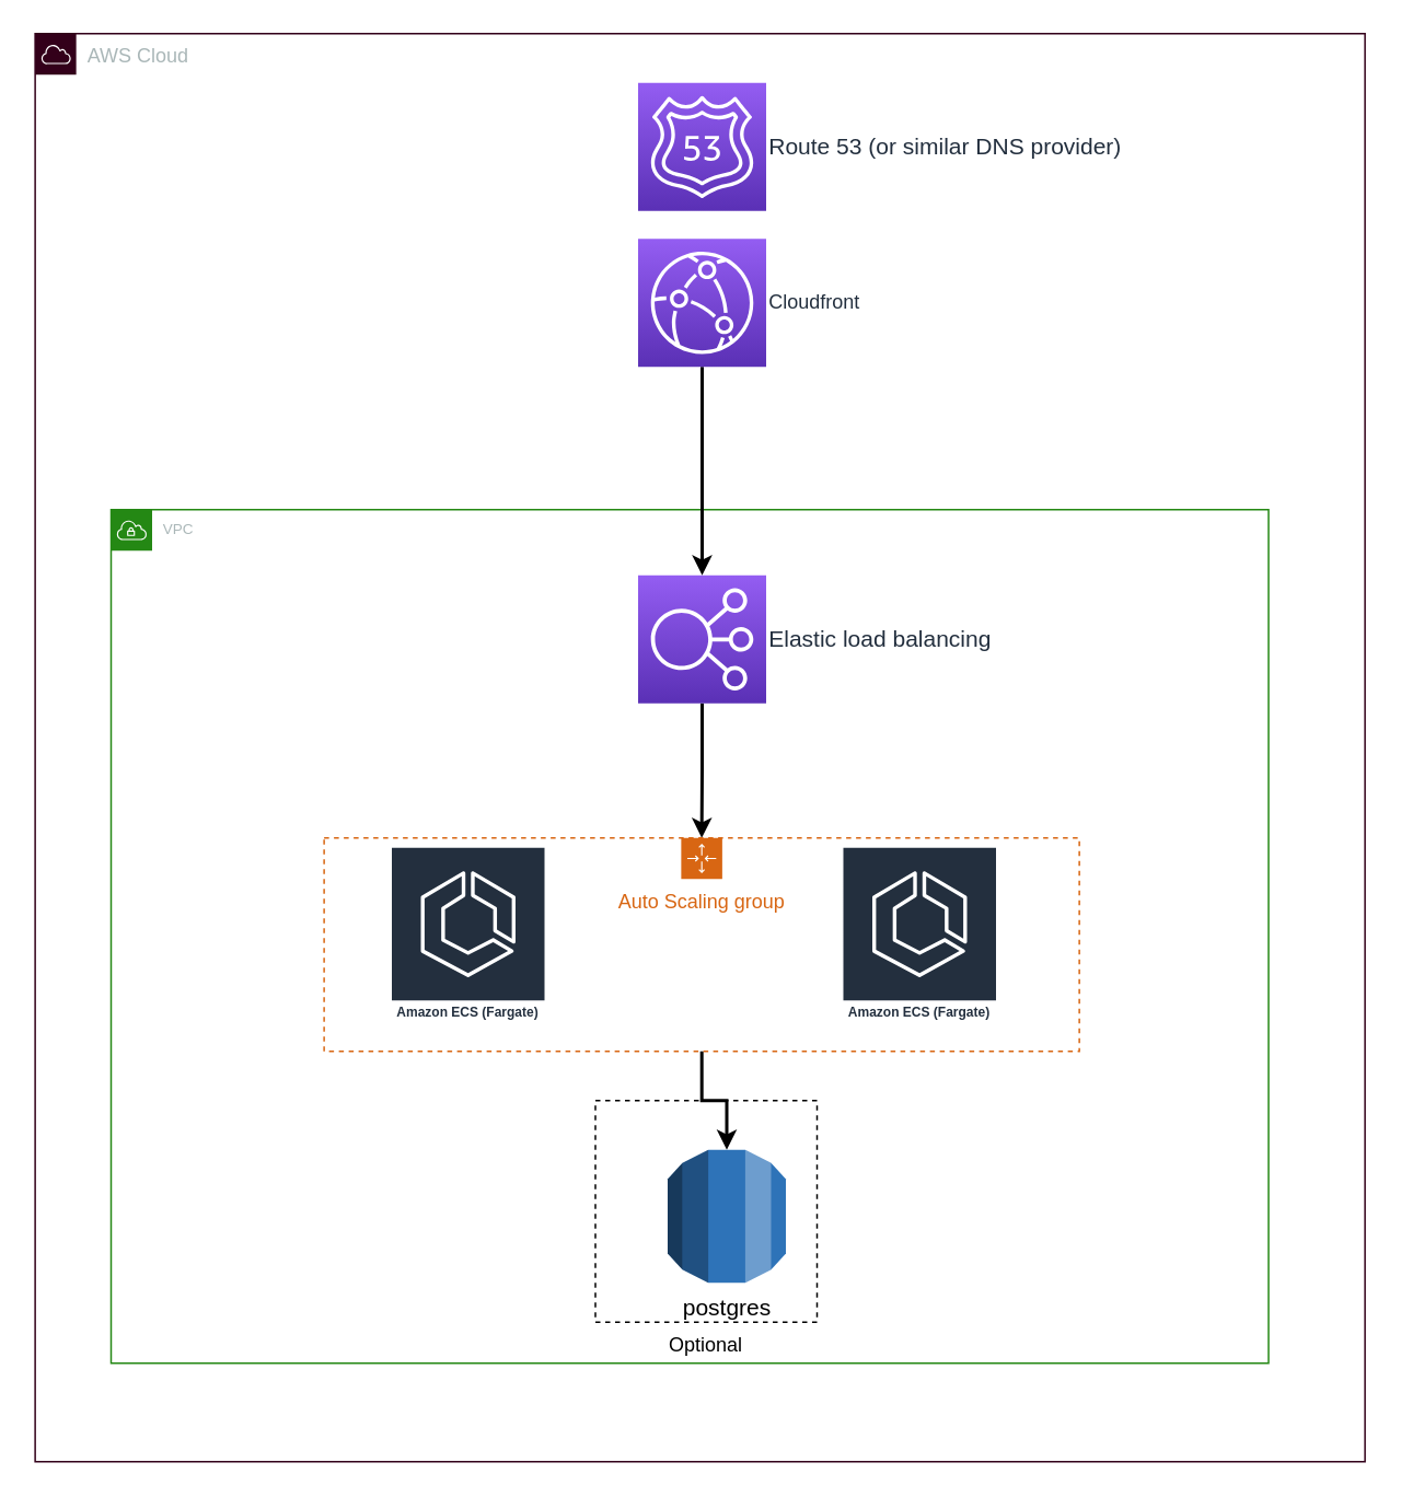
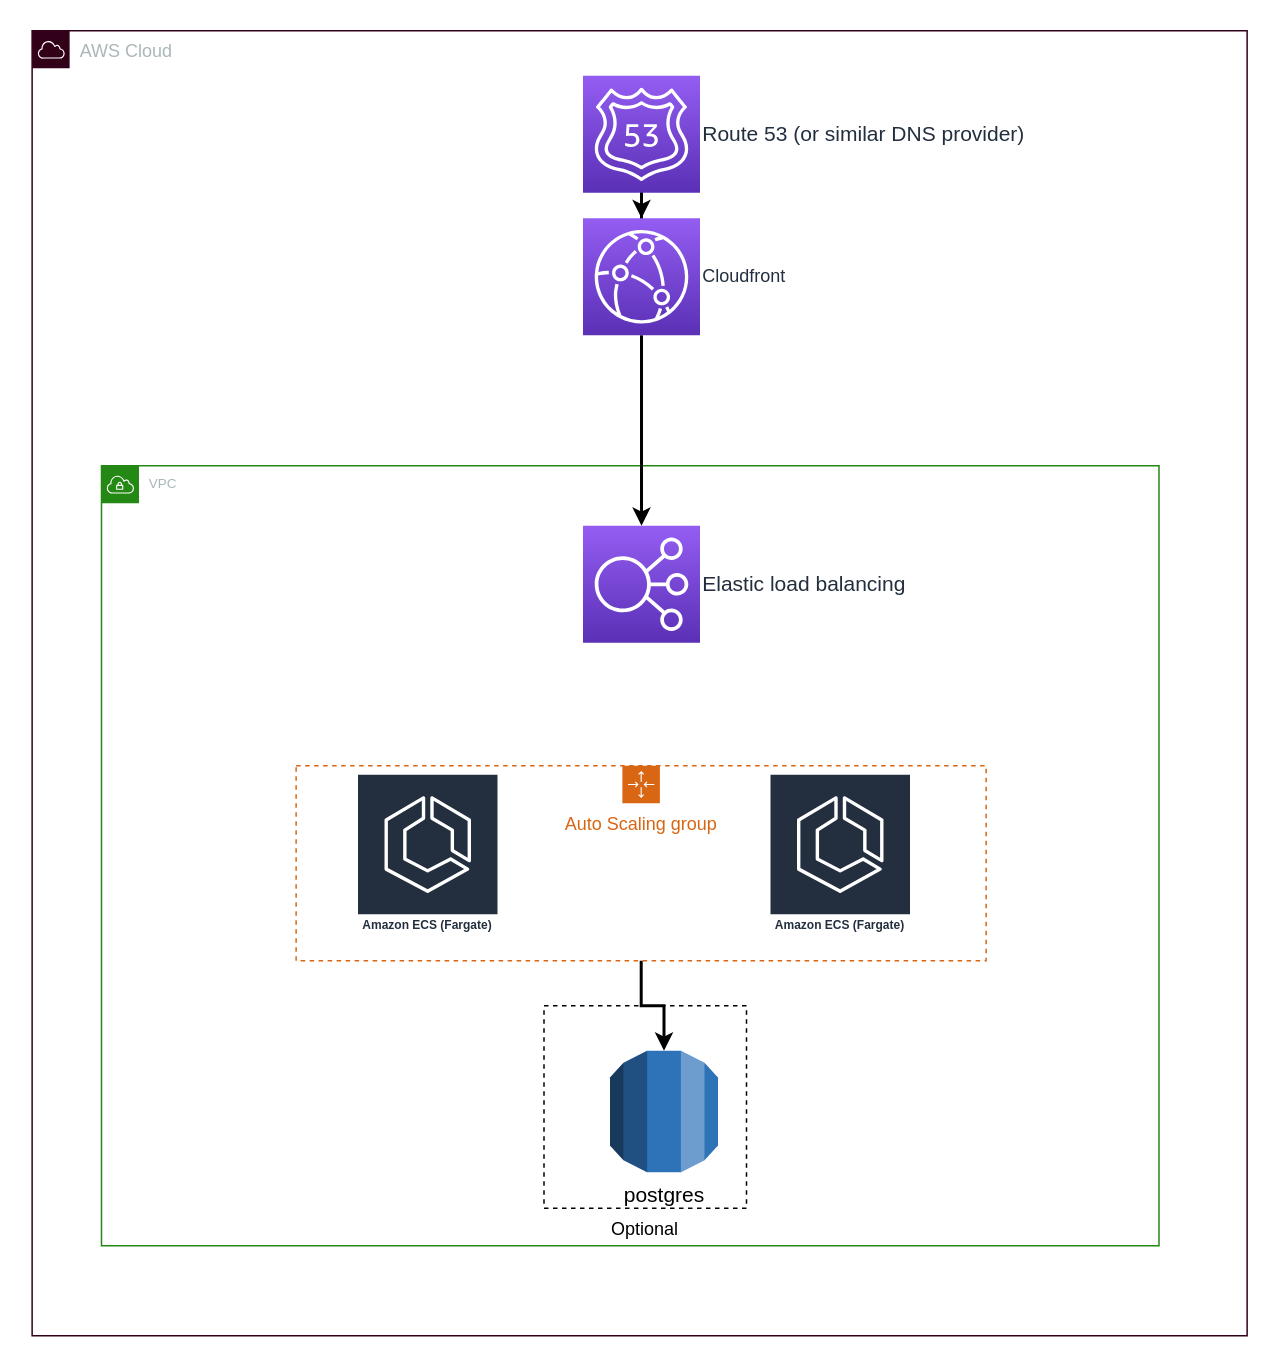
+ <mxCell id="3" style="edgeStyle=orthogonalEdgeStyle;rounded=0;orthogonalLoop=1;jettySize=auto;html=1;entryX=0.5;entryY=0;entryDx=0;entryDy=0;entryPerimeter=0;fontSize=14;strokeWidth=2;" parent="1" source="4" target="15" edge="1"><mxGeometry relative="1" as="geometry" /></mxCell>
- <mxCell id="5" style="edgeStyle=orthogonalEdgeStyle;rounded=0;orthogonalLoop=1;jettySize=auto;html=1;entryX=0.5;entryY=0;entryDx=0;entryDy=0;fontSize=14;strokeWidth=2;" parent="1" source="6" target="8" edge="1"><mxGeometry relative="1" as="geometry" /></mxCell>
